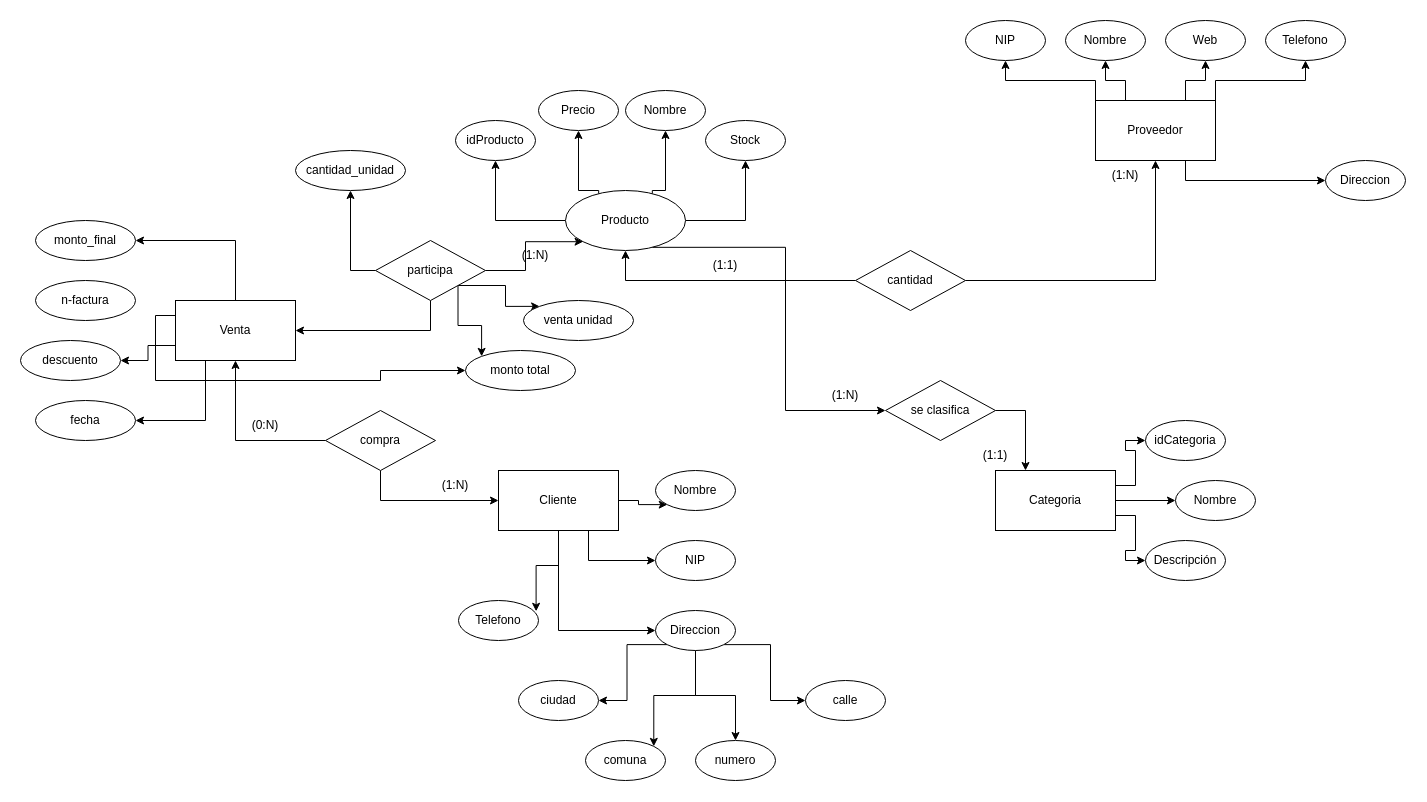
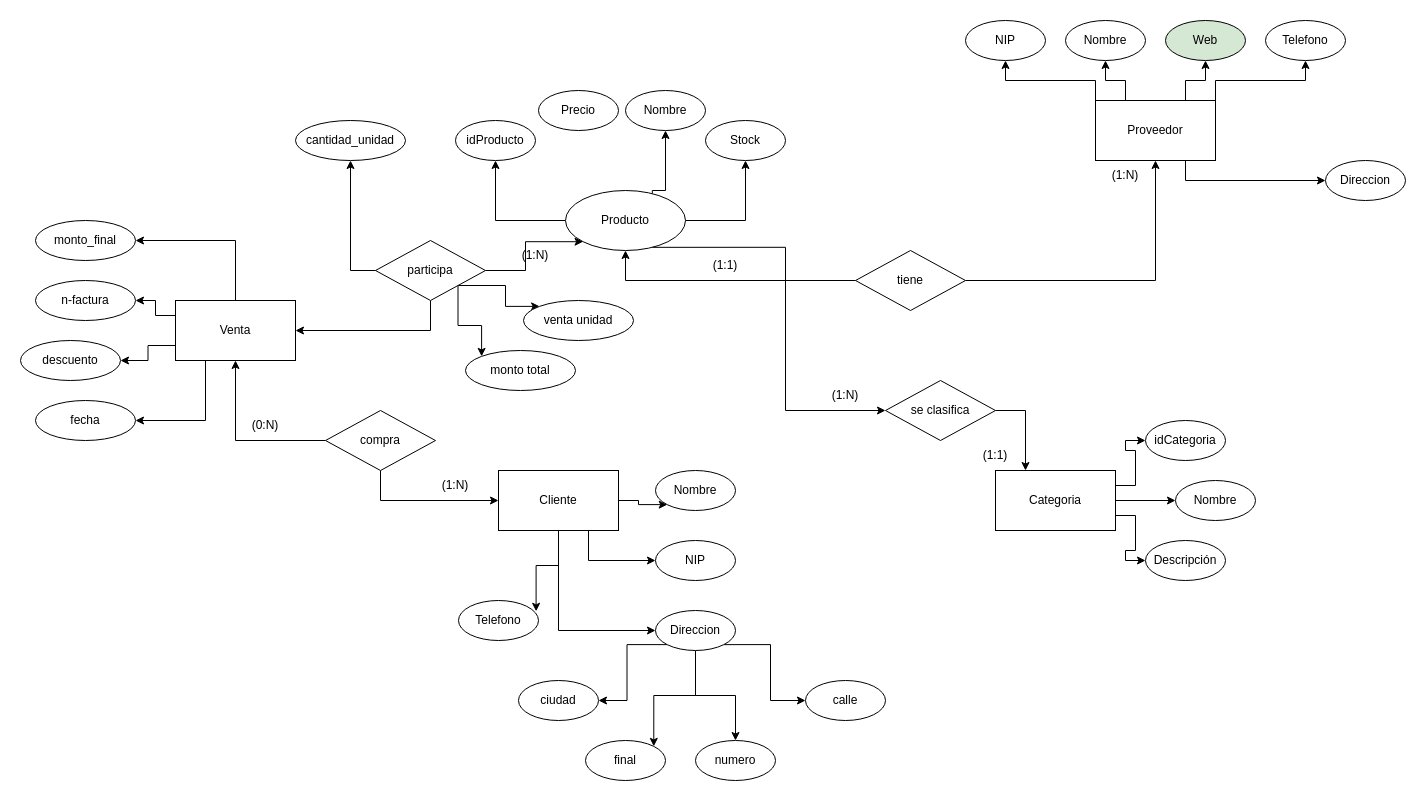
- <mxCell id="22" value="Web" style="ellipse;whiteSpace=wrap;html=1;" parent="1" vertex="1"><mxGeometry x="1165" y="20" width="80" height="40" as="geometry" /></mxCell>
+ <mxCell id="22" value="Web" style="ellipse;whiteSpace=wrap;html=1;fillColor=#d5e8d4;" parent="1" vertex="1"><mxGeometry x="1165" y="20" width="80" height="40" as="geometry" /></mxCell>
- <mxCell id="50" value="cantidad_unidad" style="ellipse;whiteSpace=wrap;html=1;" vertex="1" parent="1"><mxGeometry x="295" y="150" width="110" height="40" as="geometry" /></mxCell>
+ <mxCell id="50" value="cantidad_unidad" style="ellipse;whiteSpace=wrap;html=1;" vertex="1" parent="1"><mxGeometry x="295" y="120" width="110" height="40" as="geometry" /></mxCell>
- <mxCell id="4" style="edgeStyle=orthogonalEdgeStyle;rounded=0;orthogonalLoop=1;jettySize=auto;html=1;exitX=0.25;exitY=0;exitDx=0;exitDy=0;entryX=0.5;entryY=1;entryDx=0;entryDy=0;" parent="1" source="7" target="10" edge="1"><mxGeometry relative="1" as="geometry"><Array as="points"><mxPoint x="578" y="190" /></Array></mxGeometry></mxCell>
- <mxCell id="14" value="cantidad" style="rhombus;whiteSpace=wrap;html=1;" parent="1" vertex="1"><mxGeometry x="855" y="250" width="110" height="60" as="geometry" /></mxCell>
+ <mxCell id="14" value="tiene" style="rhombus;whiteSpace=wrap;html=1;" parent="1" vertex="1"><mxGeometry x="855" y="250" width="110" height="60" as="geometry" /></mxCell>
- <mxCell id="36" style="edgeStyle=orthogonalEdgeStyle;rounded=0;orthogonalLoop=1;jettySize=auto;html=1;exitX=0;exitY=0.25;exitDx=0;exitDy=0;" edge="1" parent="1" source="39" target="59"><mxGeometry relative="1" as="geometry" /></mxCell>
+ <mxCell id="36" style="edgeStyle=orthogonalEdgeStyle;rounded=0;orthogonalLoop=1;jettySize=auto;html=1;exitX=0;exitY=0.25;exitDx=0;exitDy=0;entryX=1;entryY=0.5;entryDx=0;entryDy=0;" edge="1" parent="1" source="39" target="52"><mxGeometry relative="1" as="geometry" /></mxCell>
- <mxCell id="69" value="comuna" style="ellipse;whiteSpace=wrap;html=1;" vertex="1" parent="1"><mxGeometry x="585" y="740" width="80" height="40" as="geometry" /></mxCell>
+ <mxCell id="69" value="final" style="ellipse;whiteSpace=wrap;html=1;" vertex="1" parent="1"><mxGeometry x="585" y="740" width="80" height="40" as="geometry" /></mxCell>
